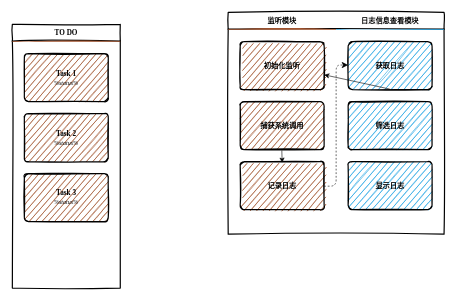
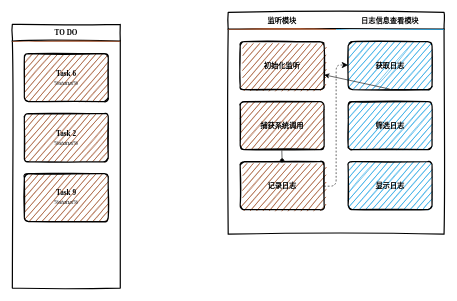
- <mxCell id="4" value="Task 1&lt;br&gt;&lt;span style=&quot;font-weight: normal&quot;&gt;&lt;i&gt;&lt;font style=&quot;font-size: 10px&quot;&gt;%status%&lt;/font&gt;&lt;/i&gt;&lt;/span&gt;" style="whiteSpace=wrap;html=1;strokeWidth=2;fillColor=swimlane;fontStyle=1;spacingTop=0;rounded=1;arcSize=9;points=[];sketch=1;fontFamily=Permanent Marker;hachureGap=8;fillWeight=1;" parent="3" vertex="1"><mxGeometry x="20" y="21" width="140" height="80" as="geometry" /></mxCell>
+ <mxCell id="4" value="Task 6&lt;br&gt;&lt;span style=&quot;font-weight: normal&quot;&gt;&lt;i&gt;&lt;font style=&quot;font-size: 10px&quot;&gt;%status%&lt;/font&gt;&lt;/i&gt;&lt;/span&gt;" style="whiteSpace=wrap;html=1;strokeWidth=2;fillColor=swimlane;fontStyle=1;spacingTop=0;rounded=1;arcSize=9;points=[];sketch=1;fontFamily=Permanent Marker;hachureGap=8;fillWeight=1;" parent="3" vertex="1"><mxGeometry x="20" y="21" width="140" height="80" as="geometry" /></mxCell>
- <mxCell id="12" value="" style="endArrow=classic;html=1;rounded=0;exitX=0.496;exitY=1.019;exitDx=0;exitDy=0;exitPerimeter=0;entryX=0.5;entryY=0.025;entryDx=0;entryDy=0;entryPerimeter=0;" edge="1" parent="8" source="10" target="11"><mxGeometry width="50" height="50" relative="1" as="geometry"><mxPoint x="310" y="252" as="sourcePoint" /><mxPoint x="360" y="202" as="targetPoint" /></mxGeometry></mxCell>
+ <mxCell id="12" value="" style="endArrow=diamond;html=1;rounded=0;exitX=0.496;exitY=1.019;exitDx=0;exitDy=0;exitPerimeter=0;entryX=0.5;entryY=0.025;entryDx=0;entryDy=0;entryPerimeter=0;" edge="1" parent="8" source="10" target="11"><mxGeometry width="50" height="50" relative="1" as="geometry"><mxPoint x="310" y="252" as="sourcePoint" /><mxPoint x="360" y="202" as="targetPoint" /></mxGeometry></mxCell>
- <mxCell id="6" value="Task 3&lt;br&gt;&lt;span style=&quot;font-weight: normal&quot;&gt;&lt;i&gt;&lt;font style=&quot;font-size: 10px&quot;&gt;%status%&lt;/font&gt;&lt;/i&gt;&lt;/span&gt;" style="whiteSpace=wrap;html=1;strokeWidth=2;fillColor=swimlane;fontStyle=1;spacingTop=0;rounded=1;arcSize=9;points=[];sketch=1;fontFamily=Permanent Marker;hachureGap=8;fillWeight=1;" parent="3" vertex="1"><mxGeometry x="20" y="221" width="140" height="80" as="geometry" /></mxCell>
+ <mxCell id="6" value="Task 9&lt;br&gt;&lt;span style=&quot;font-weight: normal&quot;&gt;&lt;i&gt;&lt;font style=&quot;font-size: 10px&quot;&gt;%status%&lt;/font&gt;&lt;/i&gt;&lt;/span&gt;" style="whiteSpace=wrap;html=1;strokeWidth=2;fillColor=swimlane;fontStyle=1;spacingTop=0;rounded=1;arcSize=9;points=[];sketch=1;fontFamily=Permanent Marker;hachureGap=8;fillWeight=1;" parent="3" vertex="1"><mxGeometry x="20" y="221" width="140" height="80" as="geometry" /></mxCell>
